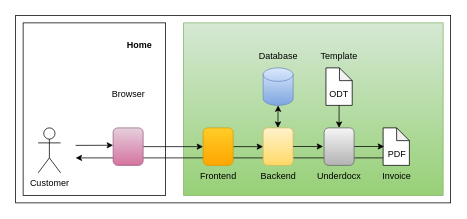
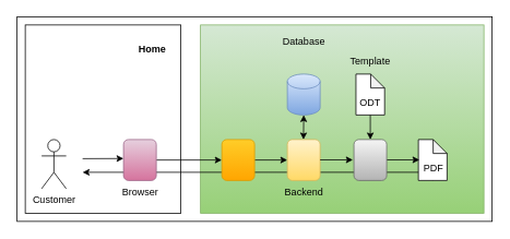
- <mxCell id="15" value="Database" style="text;html=1;align=center;verticalAlign=middle;resizable=0;points=[];autosize=1;strokeColor=none;fillColor=none;" parent="1" vertex="1"><mxGeometry x="335" y="60" width="70" height="30" as="geometry" /></mxCell>
+ <mxCell id="15" value="Database" style="text;html=1;align=center;verticalAlign=middle;resizable=0;points=[];autosize=1;strokeColor=none;fillColor=none;" parent="1" vertex="1"><mxGeometry x="335" y="35" width="70" height="30" as="geometry" /></mxCell>
- <mxCell id="9" value="Browser" style="text;html=1;align=center;verticalAlign=middle;resizable=0;points=[];autosize=1;strokeColor=none;fillColor=none;" parent="1" vertex="1"><mxGeometry x="135" y="110" width="70" height="30" as="geometry" /></mxCell>
+ <mxCell id="9" value="Browser" style="text;html=1;align=center;verticalAlign=middle;resizable=0;points=[];autosize=1;strokeColor=none;fillColor=none;" parent="1" vertex="1"><mxGeometry x="135" y="220" width="70" height="30" as="geometry" /></mxCell>
- <mxCell id="12" value="Frontend" style="text;html=1;align=center;verticalAlign=middle;resizable=0;points=[];autosize=1;strokeColor=none;fillColor=none;" parent="1" vertex="1"><mxGeometry x="255" y="220" width="70" height="30" as="geometry" /></mxCell>
- <mxCell id="16" value="Underdocx" style="text;html=1;align=center;verticalAlign=middle;resizable=0;points=[];autosize=1;strokeColor=none;fillColor=none;" parent="1" vertex="1"><mxGeometry x="411.29" y="220" width="80" height="30" as="geometry" /></mxCell>
- <mxCell id="18" value="Invoice" style="text;html=1;align=center;verticalAlign=middle;resizable=0;points=[];autosize=1;strokeColor=none;fillColor=none;" parent="1" vertex="1"><mxGeometry x="497.5" y="220" width="60" height="30" as="geometry" /></mxCell>
